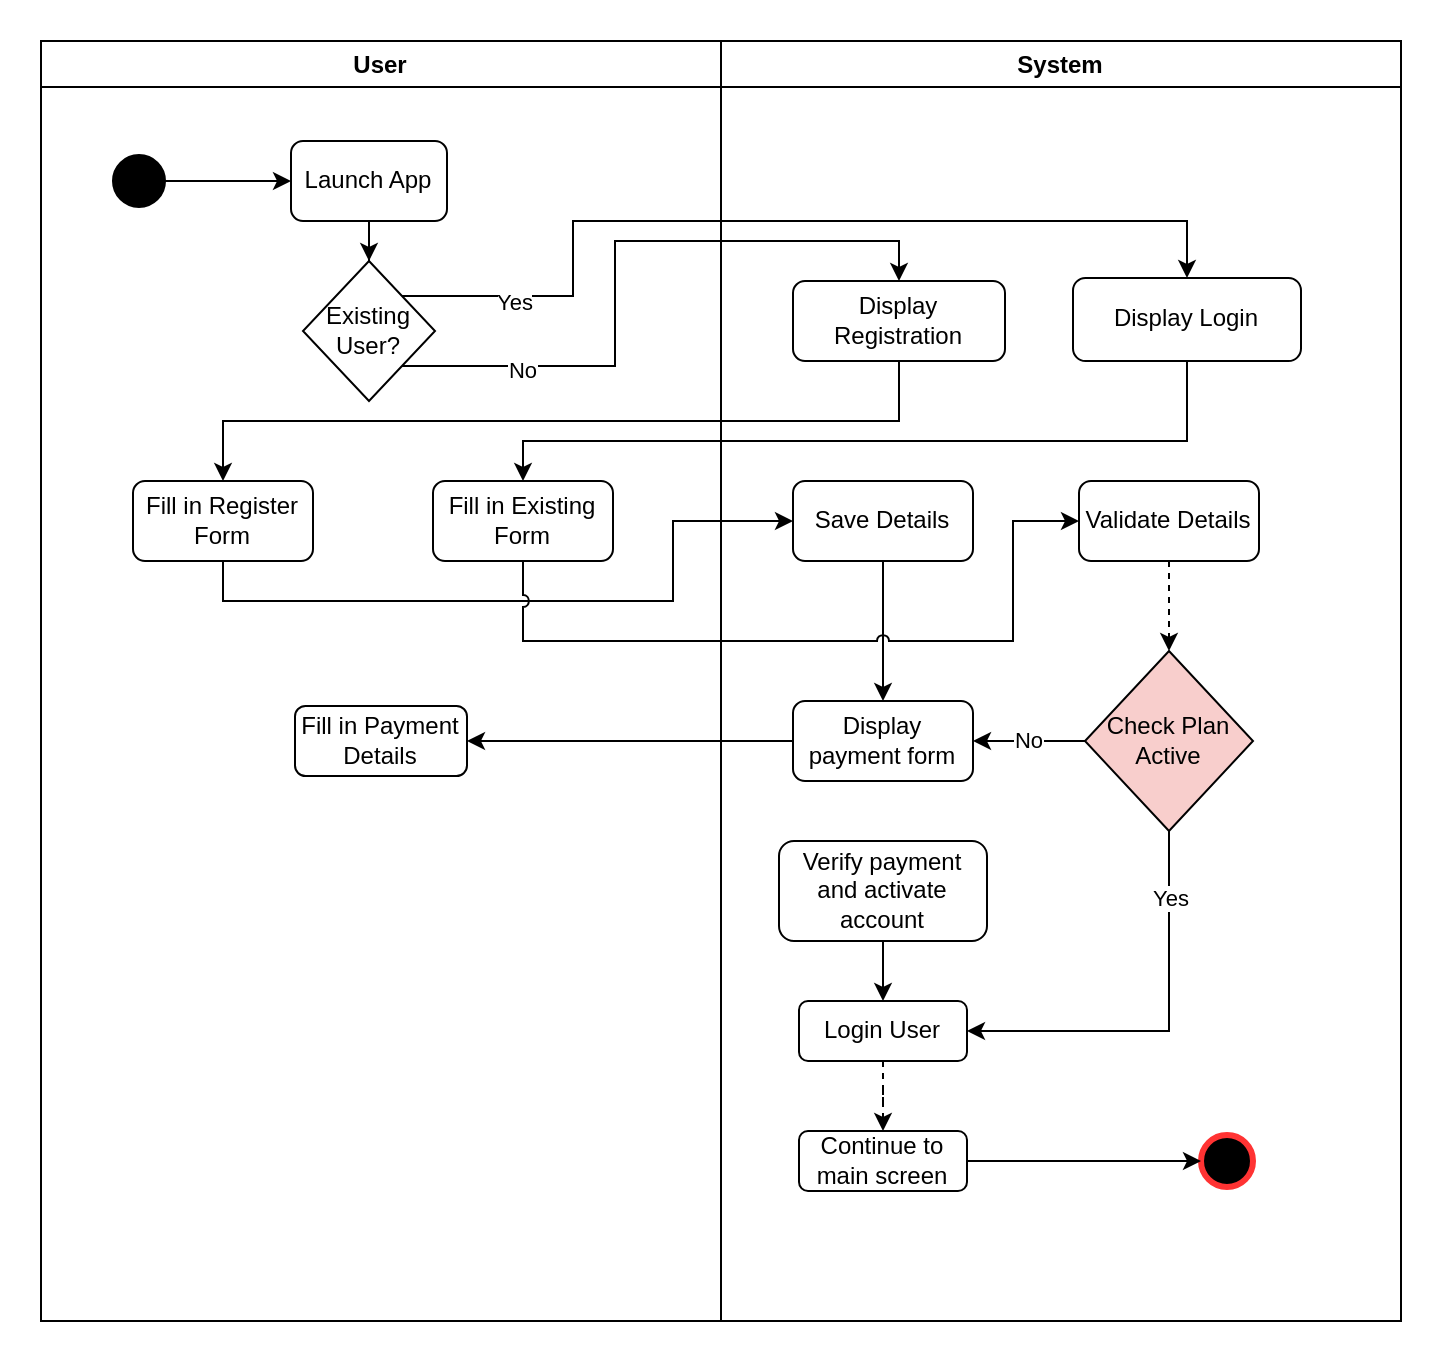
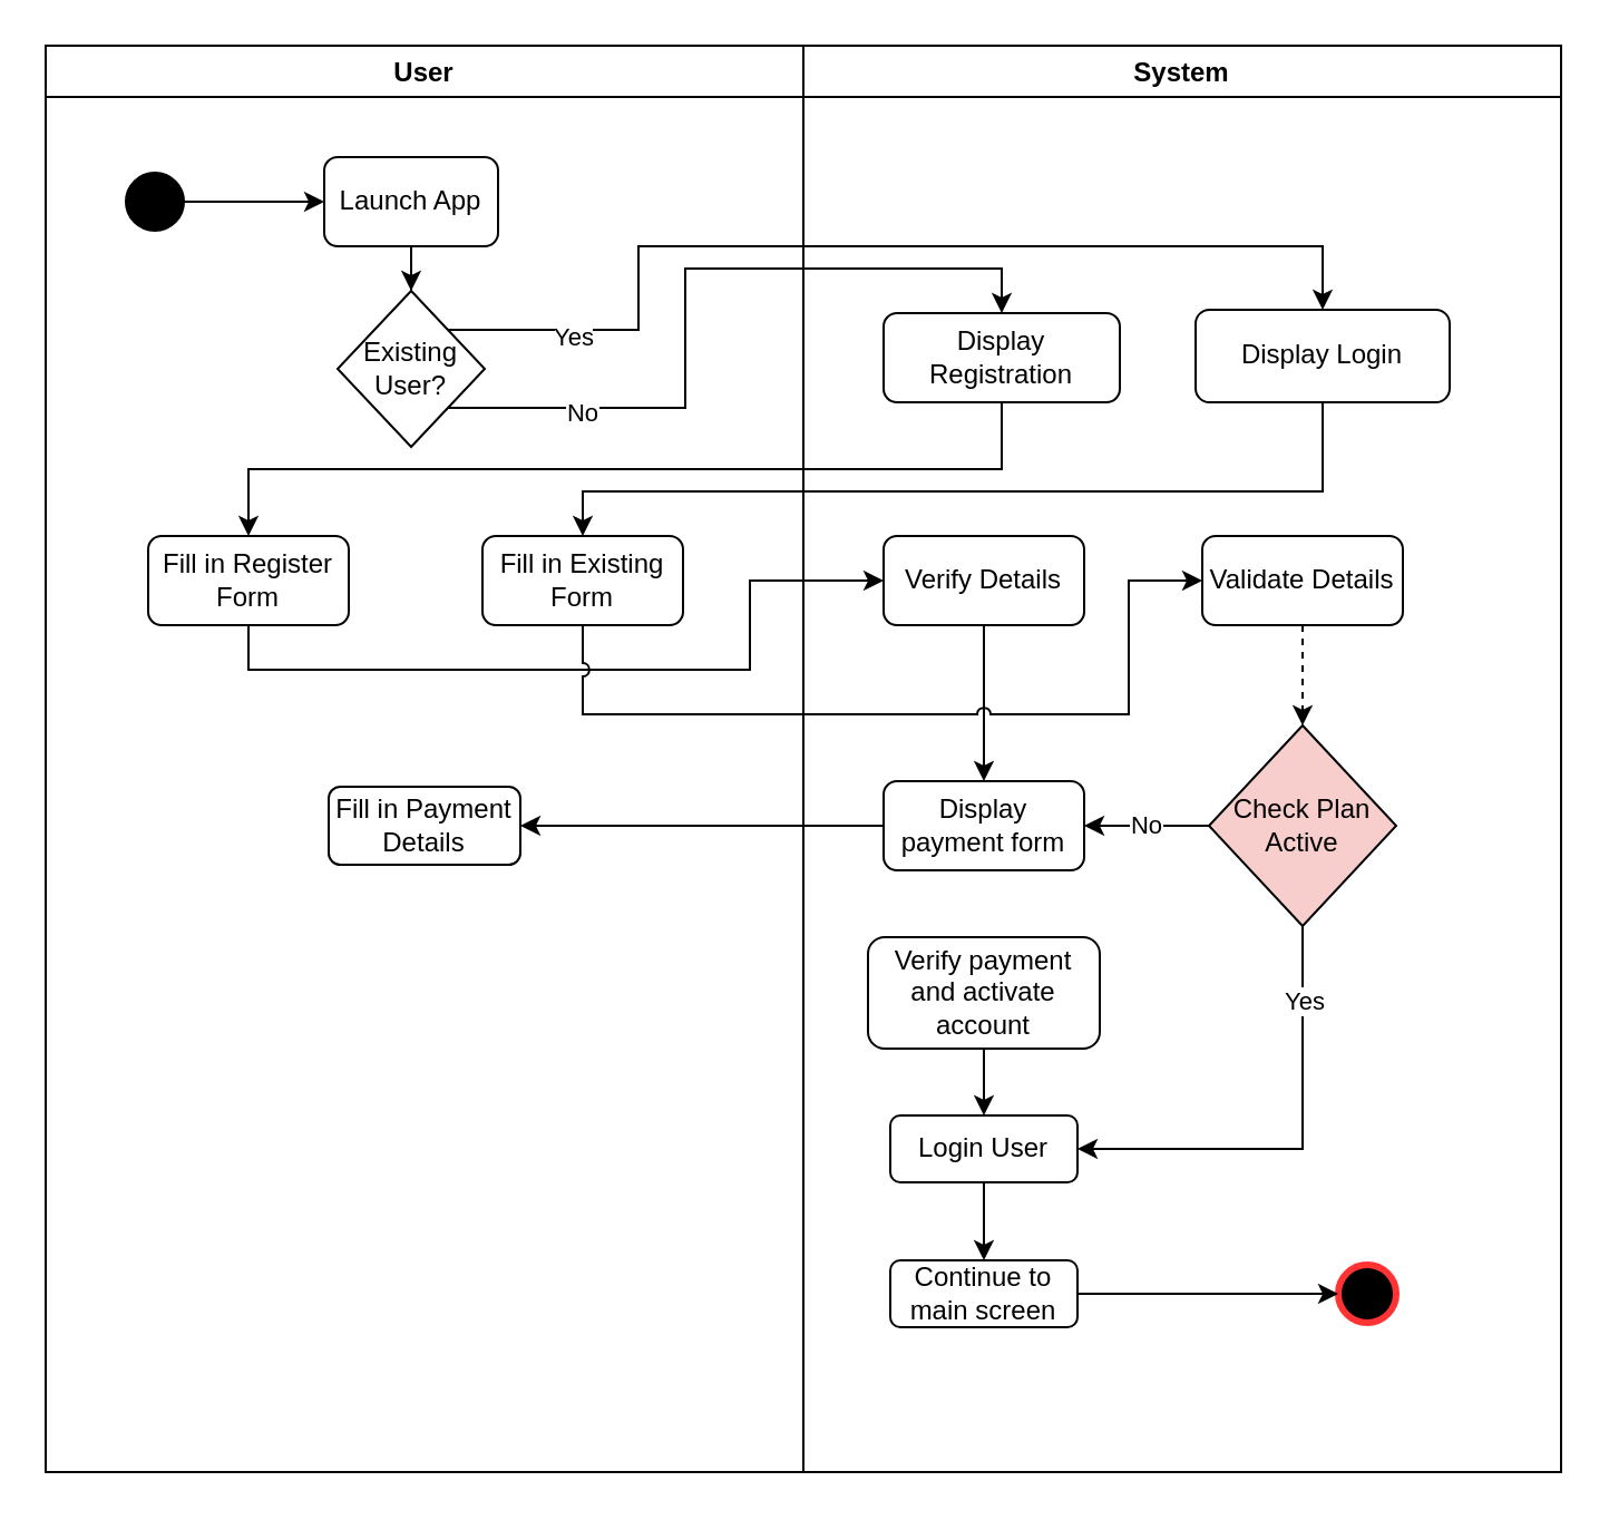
- <mxCell id="15" value="Save Details" style="rounded=1;whiteSpace=wrap;html=1;fillColor=#FFFFFF;" vertex="1" parent="12"><mxGeometry x="36" y="220" width="90" height="40" as="geometry" /></mxCell>
+ <mxCell id="15" value="Verify Details" style="rounded=1;whiteSpace=wrap;html=1;fillColor=#FFFFFF;" vertex="1" parent="12"><mxGeometry x="36" y="220" width="90" height="40" as="geometry" /></mxCell>
- <mxCell id="19" style="edgeStyle=orthogonalEdgeStyle;rounded=0;jumpStyle=arc;orthogonalLoop=1;jettySize=auto;html=1;entryX=0.5;entryY=0;entryDx=0;entryDy=0;dashed=1;" edge="1" parent="12" source="20" target="29"><mxGeometry relative="1" as="geometry" /></mxCell>
+ <mxCell id="19" style="edgeStyle=orthogonalEdgeStyle;rounded=0;jumpStyle=arc;orthogonalLoop=1;jettySize=auto;html=1;entryX=0.5;entryY=0;entryDx=0;entryDy=0;" edge="1" parent="12" source="20" target="29"><mxGeometry relative="1" as="geometry" /></mxCell>
